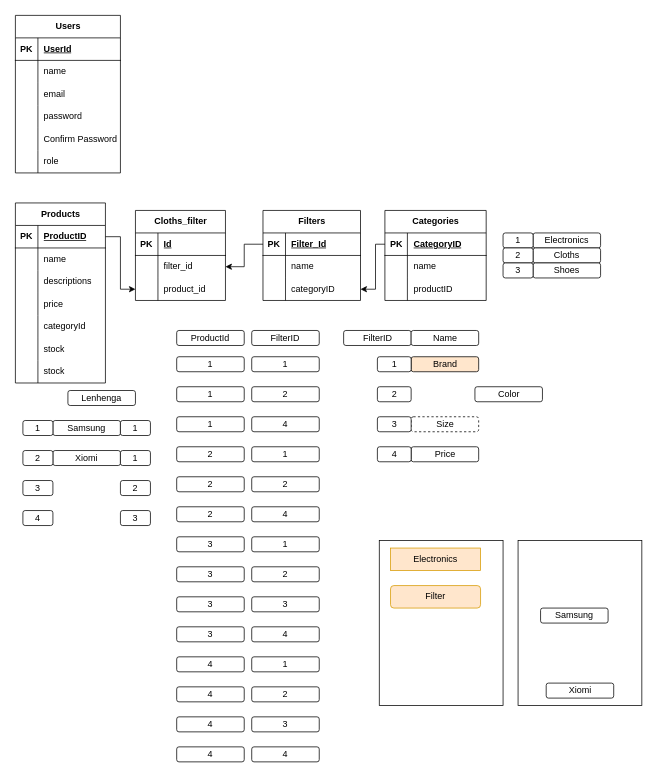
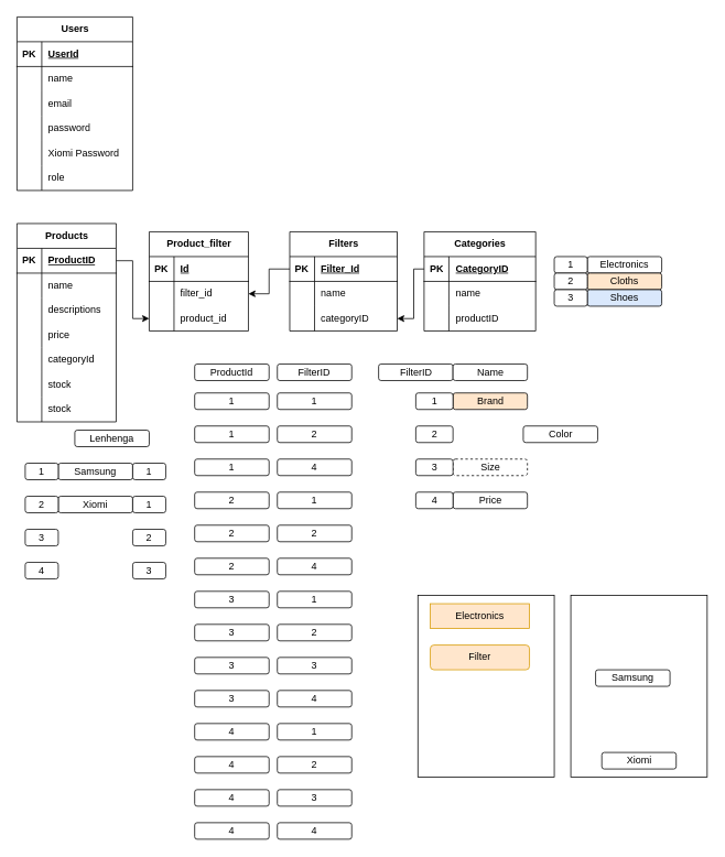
- <mxCell id="17" value="Confirm Password" style="shape=partialRectangle;connectable=0;fillColor=none;top=0;left=0;bottom=0;right=0;align=left;spacingLeft=6;overflow=hidden;whiteSpace=wrap;html=1;" parent="15" vertex="1"><mxGeometry x="30" width="110" height="30" as="geometry"><mxRectangle width="110" height="30" as="alternateBounds" /></mxGeometry></mxCell>
+ <mxCell id="17" value="Xiomi Password" style="shape=partialRectangle;connectable=0;fillColor=none;top=0;left=0;bottom=0;right=0;align=left;spacingLeft=6;overflow=hidden;whiteSpace=wrap;html=1;" parent="15" vertex="1"><mxGeometry x="30" width="110" height="30" as="geometry"><mxRectangle width="110" height="30" as="alternateBounds" /></mxGeometry></mxCell>
- <mxCell id="63" value="Cloths_filter" style="shape=table;startSize=30;container=1;collapsible=1;childLayout=tableLayout;fixedRows=1;rowLines=0;fontStyle=1;align=center;resizeLast=1;html=1;" parent="1" vertex="1"><mxGeometry x="180" y="280" width="120" height="120" as="geometry" /></mxCell>
+ <mxCell id="63" value="Product_filter" style="shape=table;startSize=30;container=1;collapsible=1;childLayout=tableLayout;fixedRows=1;rowLines=0;fontStyle=1;align=center;resizeLast=1;html=1;" parent="1" vertex="1"><mxGeometry x="180" y="280" width="120" height="120" as="geometry" /></mxCell>
- <mxCell id="83" value="Cloths" style="rounded=1;whiteSpace=wrap;html=1;" parent="1" vertex="1"><mxGeometry x="710" y="330" width="90" height="20" as="geometry" /></mxCell>
+ <mxCell id="83" value="Cloths" style="rounded=1;whiteSpace=wrap;html=1;fillColor=#ffe6cc;" parent="1" vertex="1"><mxGeometry x="710" y="330" width="90" height="20" as="geometry" /></mxCell>
- <mxCell id="84" value="Shoes" style="rounded=1;whiteSpace=wrap;html=1;" parent="1" vertex="1"><mxGeometry x="710" y="350" width="90" height="20" as="geometry" /></mxCell>
+ <mxCell id="84" value="Shoes" style="rounded=1;whiteSpace=wrap;html=1;fillColor=#dae8fc;" parent="1" vertex="1"><mxGeometry x="710" y="350" width="90" height="20" as="geometry" /></mxCell>
